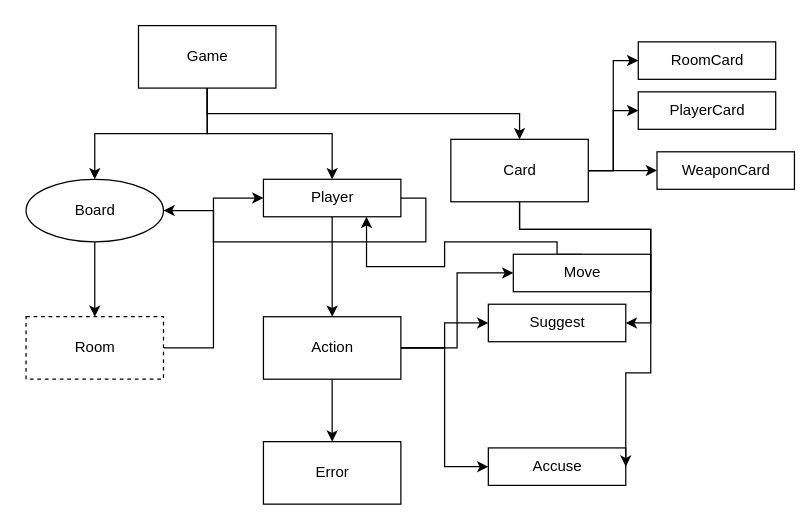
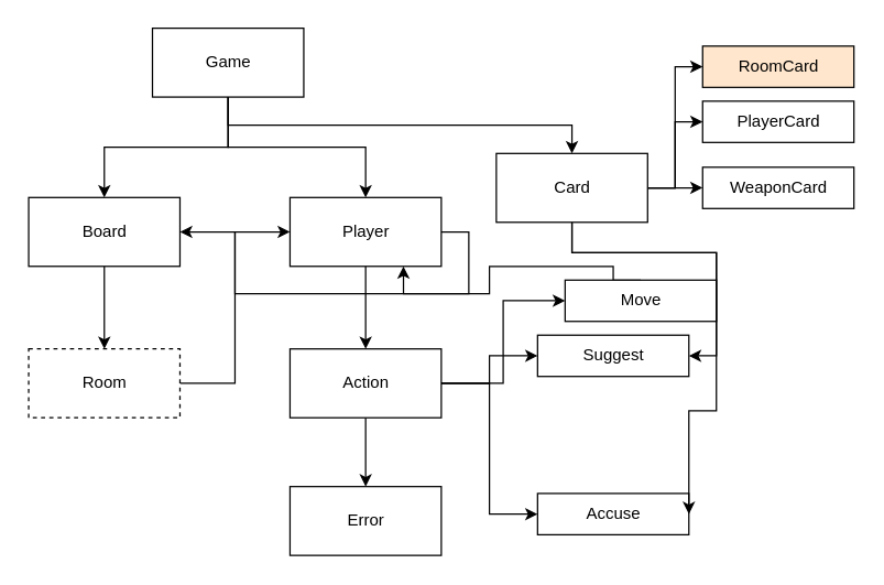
- <mxCell id="23" value="RoomCard" style="html=1;" vertex="1" parent="1"><mxGeometry x="510" y="33" width="110" height="30" as="geometry" /></mxCell>
+ <mxCell id="23" value="RoomCard" style="html=1;fillColor=#ffe6cc;" vertex="1" parent="1"><mxGeometry x="510" y="33" width="110" height="30" as="geometry" /></mxCell>
- <mxCell id="25" value="WeaponCard" style="html=1;" vertex="1" parent="1"><mxGeometry x="525" y="121" width="110" height="30" as="geometry" /></mxCell>
+ <mxCell id="25" value="WeaponCard" style="html=1;" vertex="1" parent="1"><mxGeometry x="510" y="121" width="110" height="30" as="geometry" /></mxCell>
- <mxCell id="10" value="Player" style="html=1;" vertex="1" parent="1"><mxGeometry x="210" y="143" width="110" height="30" as="geometry" /></mxCell>
+ <mxCell id="10" value="Player" style="html=1;" vertex="1" parent="1"><mxGeometry x="210" y="143" width="110" height="50" as="geometry" /></mxCell>
- <mxCell id="7" value="Board" style="ellipse;html=1;" vertex="1" parent="1"><mxGeometry x="20" y="143" width="110" height="50" as="geometry" /></mxCell>
+ <mxCell id="7" value="Board" style="html=1;" vertex="1" parent="1"><mxGeometry x="20" y="143" width="110" height="50" as="geometry" /></mxCell>
